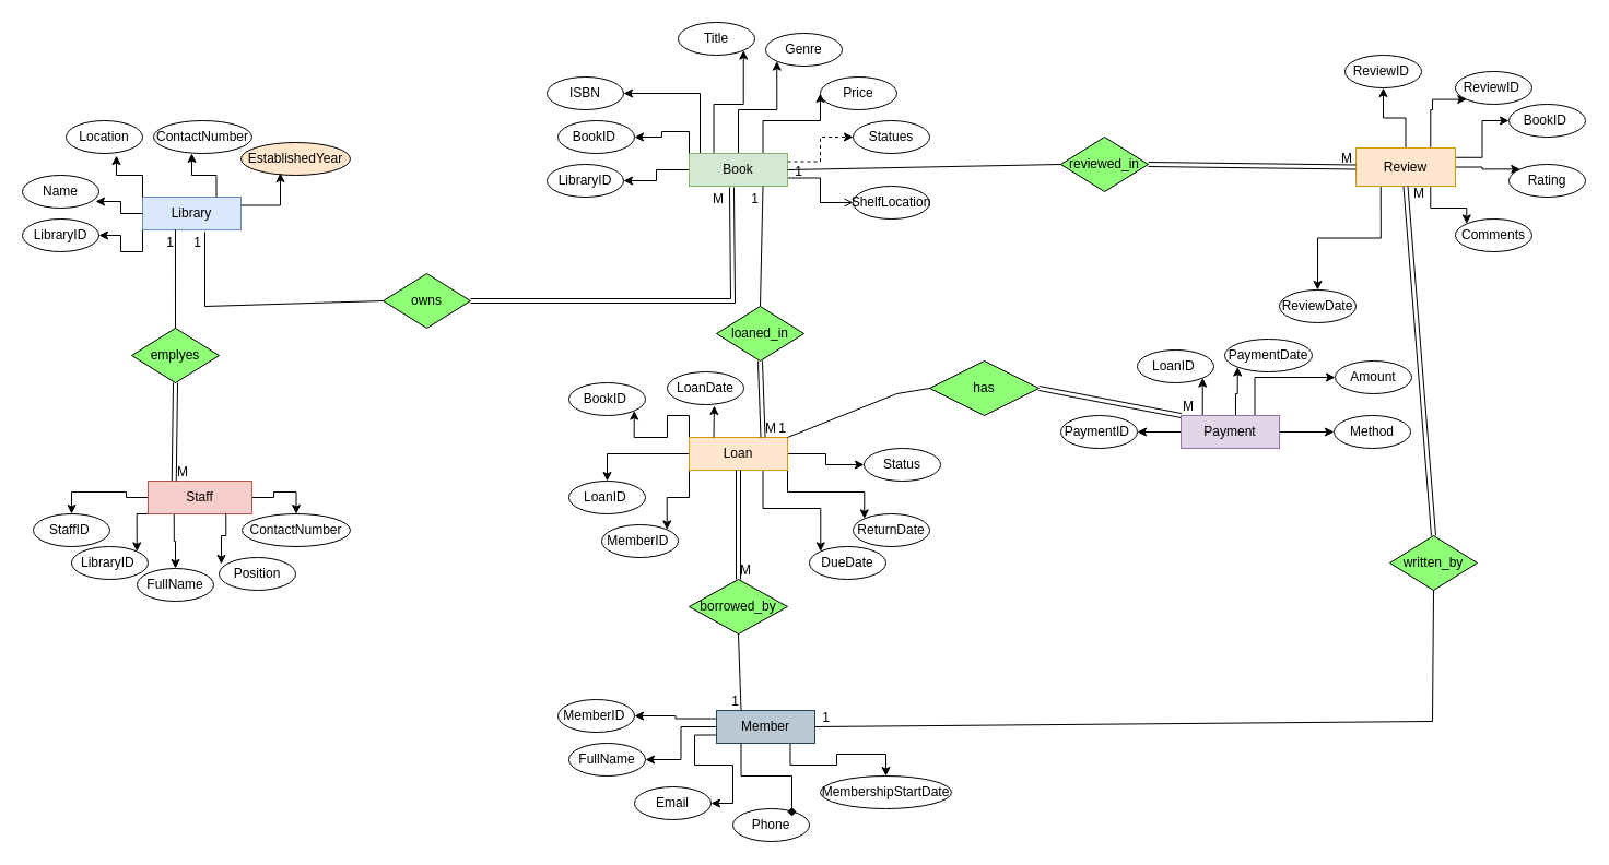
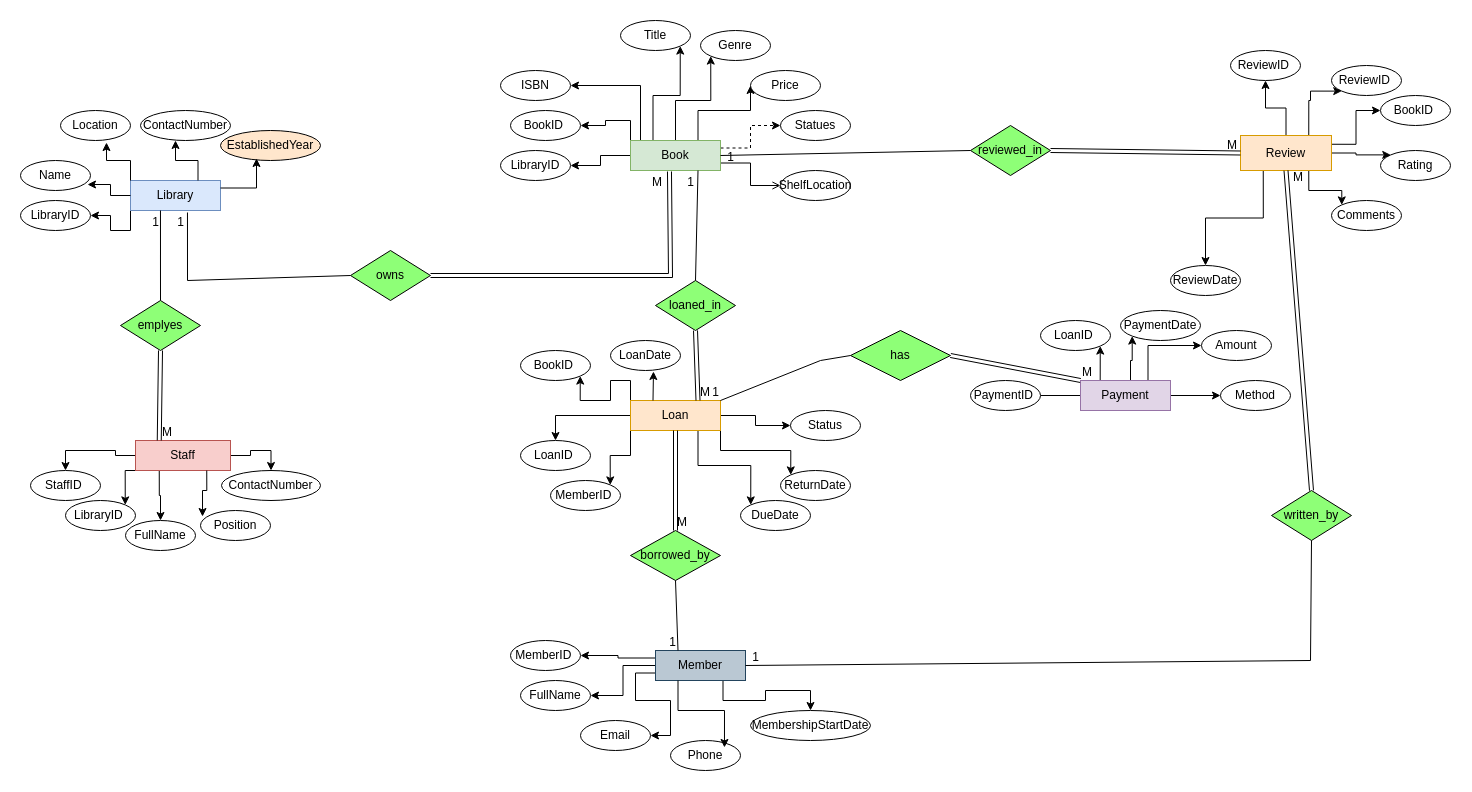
- <mxCell id="75" value="&lt;div&gt;Amount&lt;/div&gt;" style="ellipse;whiteSpace=wrap;html=1;" parent="1" vertex="1"><mxGeometry x="1221" y="330" width="70" height="30" as="geometry" /></mxCell>
+ <mxCell id="75" value="&lt;div&gt;Amount&lt;/div&gt;" style="ellipse;whiteSpace=wrap;html=1;" parent="1" vertex="1"><mxGeometry x="1201" y="330" width="70" height="30" as="geometry" /></mxCell>
- <mxCell id="25" style="edgeStyle=orthogonalEdgeStyle;rounded=0;orthogonalLoop=1;jettySize=auto;html=1;exitX=0;exitY=0.5;exitDx=0;exitDy=0;" parent="1" source="30" target="74" edge="1"><mxGeometry relative="1" as="geometry" /></mxCell>
+ <mxCell id="25" style="edgeStyle=orthogonalEdgeStyle;rounded=0;orthogonalLoop=1;jettySize=auto;html=1;exitX=0;exitY=0.5;exitDx=0;exitDy=0;endArrow=none;" parent="1" source="30" target="74" edge="1"><mxGeometry relative="1" as="geometry" /></mxCell>
- <mxCell id="88" style="edgeStyle=orthogonalEdgeStyle;rounded=0;orthogonalLoop=1;jettySize=auto;html=1;exitX=0.25;exitY=1;exitDx=0;exitDy=0;entryX=0.771;entryY=0.233;entryDx=0;entryDy=0;entryPerimeter=0;endArrow=diamond;" parent="1" source="17" target="62" edge="1"><mxGeometry relative="1" as="geometry" /></mxCell>
+ <mxCell id="88" style="edgeStyle=orthogonalEdgeStyle;rounded=0;orthogonalLoop=1;jettySize=auto;html=1;exitX=0.25;exitY=1;exitDx=0;exitDy=0;entryX=0.771;entryY=0.233;entryDx=0;entryDy=0;entryPerimeter=0;" parent="1" source="17" target="62" edge="1"><mxGeometry relative="1" as="geometry" /></mxCell>
